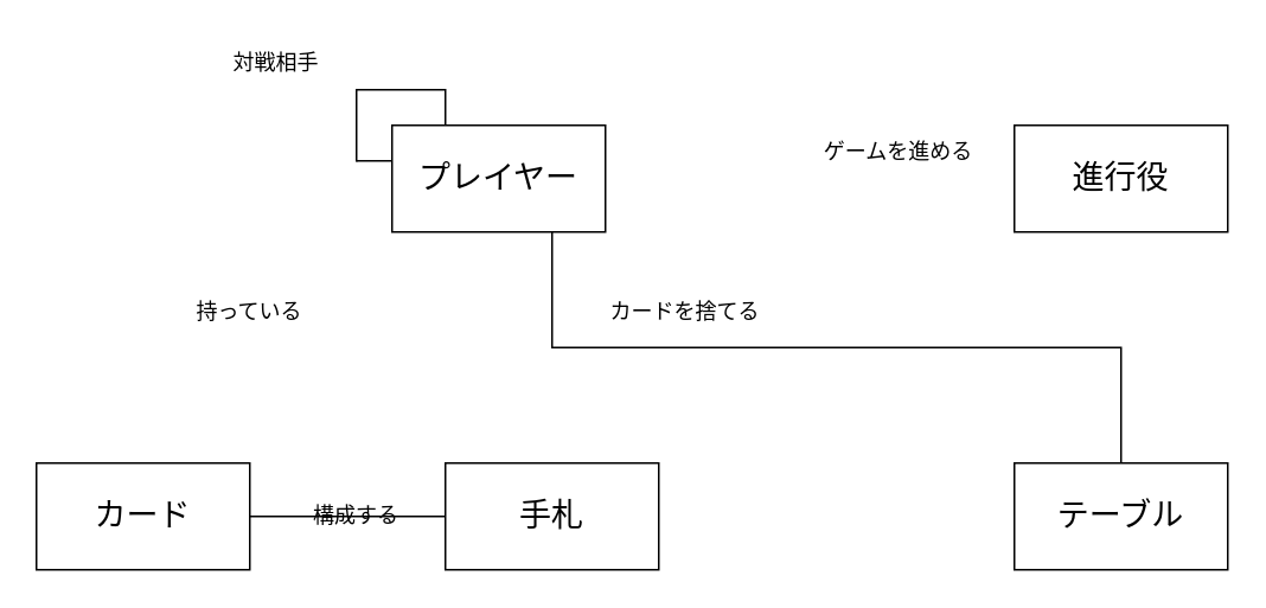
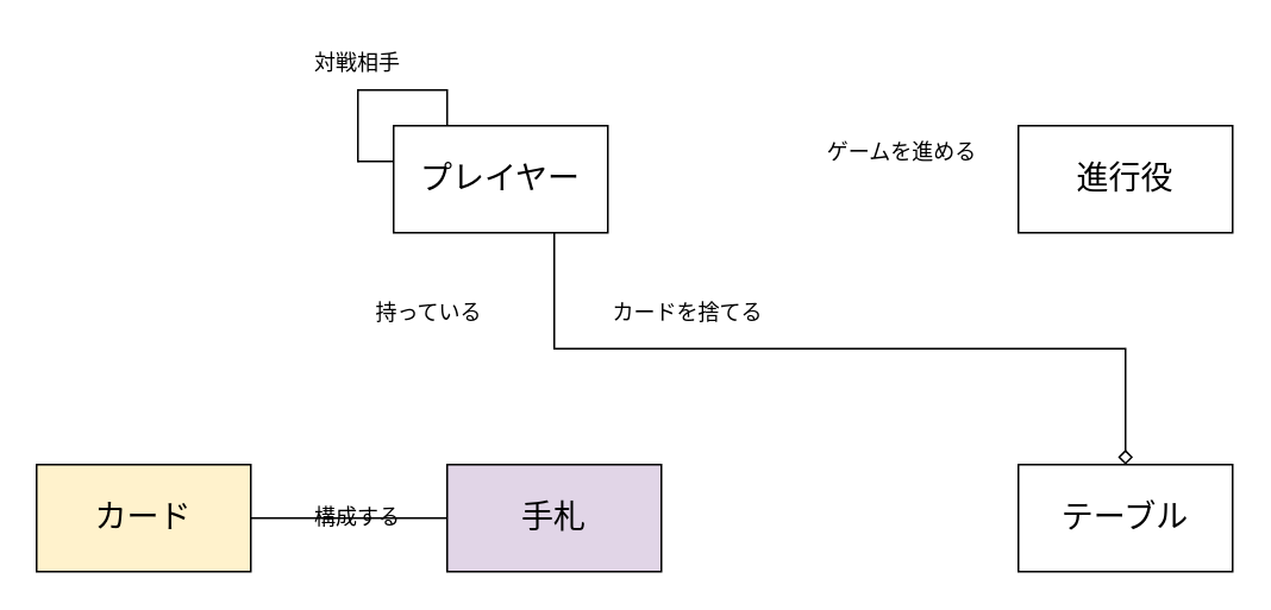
- <mxCell id="15" value="対戦相手" style="text;html=1;align=center;verticalAlign=middle;whiteSpace=wrap;rounded=0;" parent="1" vertex="1"><mxGeometry x="125" y="20" width="60" height="30" as="geometry" /></mxCell>
+ <mxCell id="15" value="対戦相手" style="text;html=1;align=center;verticalAlign=middle;whiteSpace=wrap;rounded=0;" parent="1" vertex="1"><mxGeometry x="170" y="20" width="60" height="30" as="geometry" /></mxCell>
- <mxCell id="11" value="持っている" style="text;html=1;align=center;verticalAlign=middle;whiteSpace=wrap;rounded=0;" parent="1" vertex="1"><mxGeometry x="100" y="160" width="80" height="30" as="geometry" /></mxCell>
+ <mxCell id="11" value="持っている" style="text;html=1;align=center;verticalAlign=middle;whiteSpace=wrap;rounded=0;" parent="1" vertex="1"><mxGeometry x="200" y="160" width="80" height="30" as="geometry" /></mxCell>
- <mxCell id="2" style="edgeStyle=orthogonalEdgeStyle;rounded=0;orthogonalLoop=1;jettySize=auto;html=1;exitX=0.75;exitY=1;exitDx=0;exitDy=0;endArrow=none;endFill=0;" parent="1" source="4" target="5" edge="1"><mxGeometry relative="1" as="geometry" /></mxCell>
+ <mxCell id="2" style="edgeStyle=orthogonalEdgeStyle;rounded=0;orthogonalLoop=1;jettySize=auto;html=1;exitX=0.75;exitY=1;exitDx=0;exitDy=0;endArrow=diamond;endFill=0;" parent="1" source="4" target="5" edge="1"><mxGeometry relative="1" as="geometry" /></mxCell>
- <mxCell id="8" value="&lt;font style=&quot;font-size: 18px;&quot;&gt;カード&lt;/font&gt;" style="rounded=0;whiteSpace=wrap;html=1;" parent="1" vertex="1"><mxGeometry x="20" y="260" width="120" height="60" as="geometry" /></mxCell>
+ <mxCell id="8" value="&lt;font style=&quot;font-size: 18px;&quot;&gt;カード&lt;/font&gt;" style="rounded=0;whiteSpace=wrap;html=1;fillColor=#fff2cc;" parent="1" vertex="1"><mxGeometry x="20" y="260" width="120" height="60" as="geometry" /></mxCell>
- <mxCell id="9" value="&lt;font style=&quot;font-size: 18px;&quot;&gt;手札&lt;/font&gt;" style="rounded=0;whiteSpace=wrap;html=1;" parent="1" vertex="1"><mxGeometry x="250" y="260" width="120" height="60" as="geometry" /></mxCell>
+ <mxCell id="9" value="&lt;font style=&quot;font-size: 18px;&quot;&gt;手札&lt;/font&gt;" style="rounded=0;whiteSpace=wrap;html=1;fillColor=#e1d5e7;" parent="1" vertex="1"><mxGeometry x="250" y="260" width="120" height="60" as="geometry" /></mxCell>
